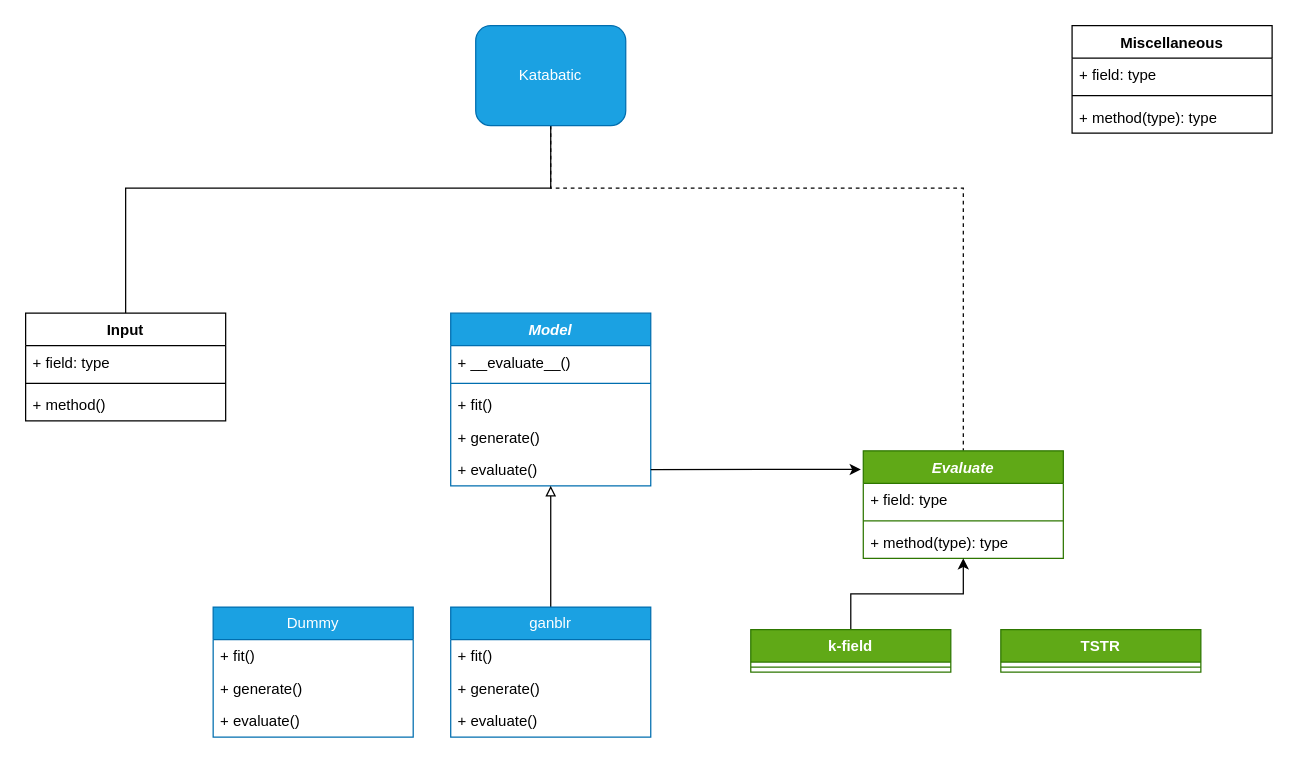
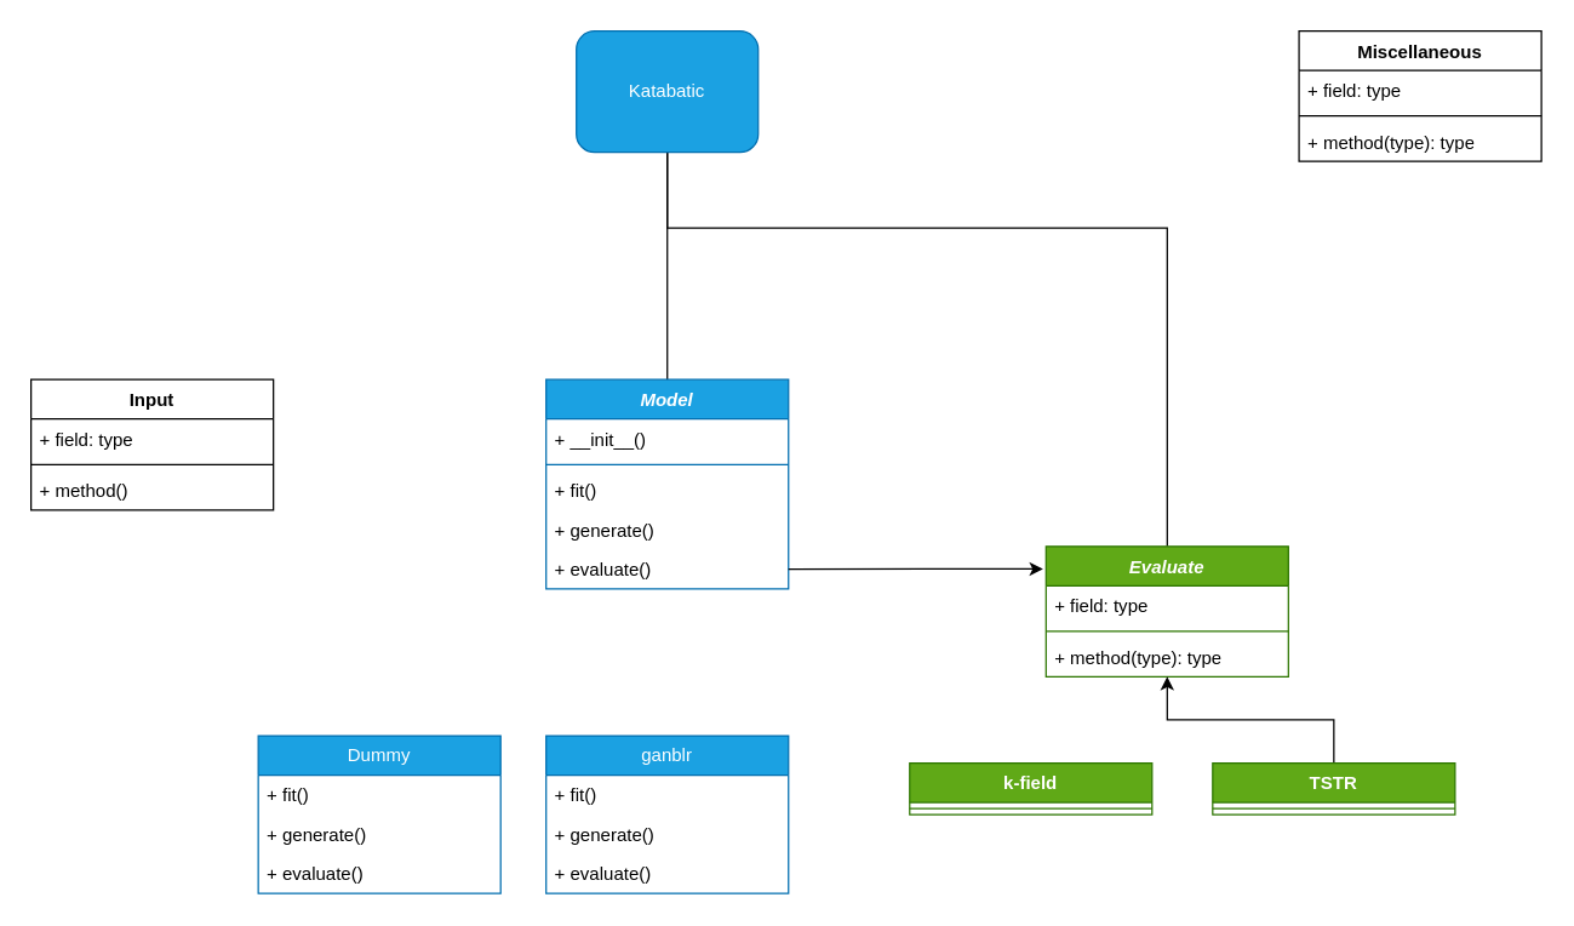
- <mxCell id="3" style="edgeStyle=orthogonalEdgeStyle;rounded=0;orthogonalLoop=1;jettySize=auto;html=1;endArrow=none;endFill=0;" parent="1" source="5" target="16" edge="1"><mxGeometry relative="1" as="geometry"><Array as="points"><mxPoint x="440" y="150" /><mxPoint x="100" y="150" /></Array></mxGeometry></mxCell>
- <mxCell id="4" style="edgeStyle=orthogonalEdgeStyle;rounded=0;orthogonalLoop=1;jettySize=auto;html=1;entryX=0.5;entryY=0;entryDx=0;entryDy=0;endArrow=none;endFill=0;dashed=1;" parent="1" source="5" target="12" edge="1"><mxGeometry relative="1" as="geometry"><Array as="points"><mxPoint x="440" y="150" /><mxPoint x="770" y="150" /></Array></mxGeometry></mxCell>
+ <mxCell id="4" style="edgeStyle=orthogonalEdgeStyle;rounded=0;orthogonalLoop=1;jettySize=auto;html=1;entryX=0.5;entryY=0;entryDx=0;entryDy=0;endArrow=none;endFill=0;" parent="1" source="5" target="12" edge="1"><mxGeometry relative="1" as="geometry"><Array as="points"><mxPoint x="440" y="150" /><mxPoint x="770" y="150" /></Array></mxGeometry></mxCell>
+ <mxCell id="2" style="edgeStyle=orthogonalEdgeStyle;rounded=0;orthogonalLoop=1;jettySize=auto;html=1;entryX=0.5;entryY=0;entryDx=0;entryDy=0;endArrow=none;endFill=0;" parent="1" source="5" target="6" edge="1"><mxGeometry relative="1" as="geometry" /></mxCell>
- <mxCell id="7" value="+ __evaluate__()" style="text;strokeColor=none;fillColor=none;align=left;verticalAlign=top;spacingLeft=4;spacingRight=4;overflow=hidden;rotatable=0;points=[[0,0.5],[1,0.5]];portConstraint=eastwest;whiteSpace=wrap;html=1;" parent="6" vertex="1"><mxGeometry y="26" width="160" height="26" as="geometry" /></mxCell>
+ <mxCell id="7" value="+ __init__()" style="text;strokeColor=none;fillColor=none;align=left;verticalAlign=top;spacingLeft=4;spacingRight=4;overflow=hidden;rotatable=0;points=[[0,0.5],[1,0.5]];portConstraint=eastwest;whiteSpace=wrap;html=1;" parent="6" vertex="1"><mxGeometry y="26" width="160" height="26" as="geometry" /></mxCell>
- <mxCell id="24" style="edgeStyle=orthogonalEdgeStyle;rounded=0;orthogonalLoop=1;jettySize=auto;html=1;exitX=0.5;exitY=0;exitDx=0;exitDy=0;endArrow=block;endFill=0;" edge="1" parent="1" source="25" target="6"><mxGeometry relative="1" as="geometry" /></mxCell>
- <mxCell id="30" style="edgeStyle=orthogonalEdgeStyle;rounded=0;orthogonalLoop=1;jettySize=auto;html=1;exitX=0.5;exitY=0;exitDx=0;exitDy=0;" edge="1" parent="1" source="31" target="12"><mxGeometry relative="1" as="geometry" /></mxCell>
+ <mxCell id="33" style="edgeStyle=orthogonalEdgeStyle;rounded=0;orthogonalLoop=1;jettySize=auto;html=1;exitX=0.5;exitY=0;exitDx=0;exitDy=0;" edge="1" parent="1" source="34" target="12"><mxGeometry relative="1" as="geometry" /></mxCell>
